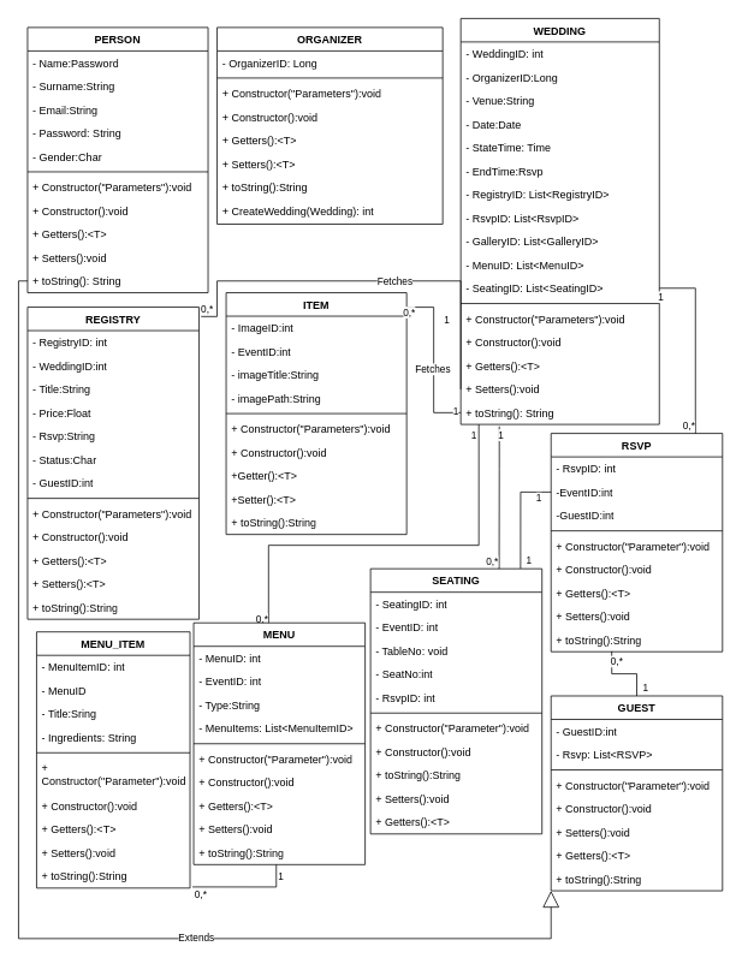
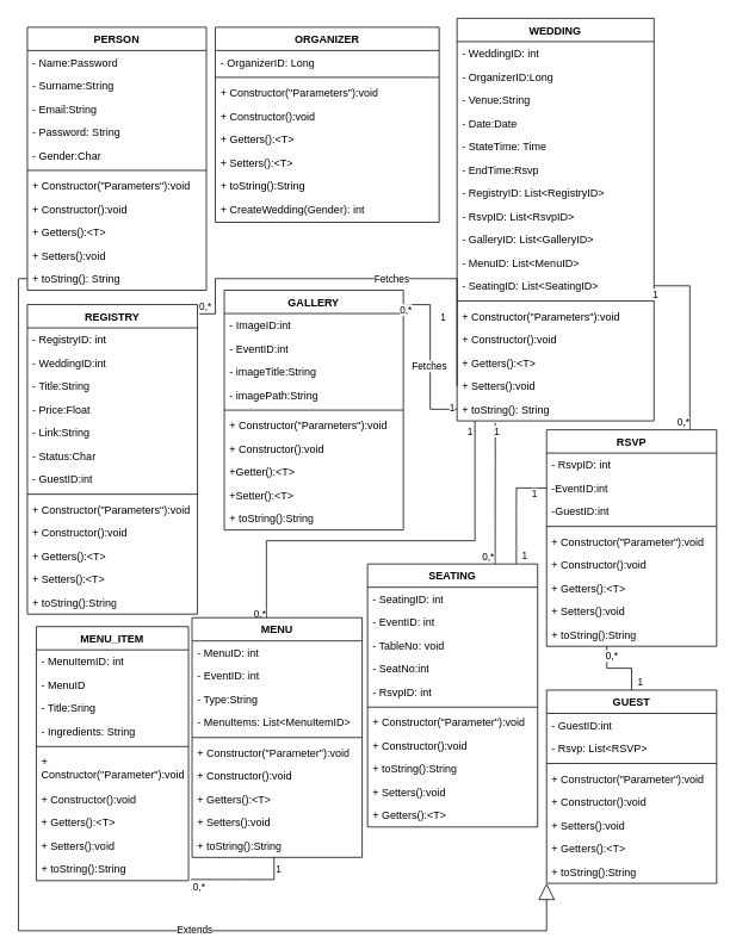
- <mxCell id="22" value="+ CreateWedding(Wedding): int" style="text;strokeColor=none;fillColor=none;align=left;verticalAlign=top;spacingLeft=4;spacingRight=4;overflow=hidden;rotatable=0;points=[[0,0.5],[1,0.5]];portConstraint=eastwest;whiteSpace=wrap;html=1;" parent="14" vertex="1"><mxGeometry y="190" width="250" height="28" as="geometry" /></mxCell>
+ <mxCell id="22" value="+ CreateWedding(Gender): int" style="text;strokeColor=none;fillColor=none;align=left;verticalAlign=top;spacingLeft=4;spacingRight=4;overflow=hidden;rotatable=0;points=[[0,0.5],[1,0.5]];portConstraint=eastwest;whiteSpace=wrap;html=1;" parent="14" vertex="1"><mxGeometry y="190" width="250" height="28" as="geometry" /></mxCell>
- <mxCell id="62" value="ITEM" style="swimlane;fontStyle=1;align=center;verticalAlign=top;childLayout=stackLayout;horizontal=1;startSize=26;horizontalStack=0;resizeParent=1;resizeParentMax=0;resizeLast=0;collapsible=1;marginBottom=0;whiteSpace=wrap;html=1;" parent="1" vertex="1"><mxGeometry x="250" y="324" width="200" height="268" as="geometry" /></mxCell>
+ <mxCell id="62" value="GALLERY" style="swimlane;fontStyle=1;align=center;verticalAlign=top;childLayout=stackLayout;horizontal=1;startSize=26;horizontalStack=0;resizeParent=1;resizeParentMax=0;resizeLast=0;collapsible=1;marginBottom=0;whiteSpace=wrap;html=1;" parent="1" vertex="1"><mxGeometry x="250" y="324" width="200" height="268" as="geometry" /></mxCell>
- <mxCell id="49" value="- Rsvp:String" style="text;strokeColor=none;fillColor=none;align=left;verticalAlign=top;spacingLeft=4;spacingRight=4;overflow=hidden;rotatable=0;points=[[0,0.5],[1,0.5]];portConstraint=eastwest;whiteSpace=wrap;html=1;" parent="44" vertex="1"><mxGeometry y="130" width="190" height="26" as="geometry" /></mxCell>
+ <mxCell id="49" value="- Link:String" style="text;strokeColor=none;fillColor=none;align=left;verticalAlign=top;spacingLeft=4;spacingRight=4;overflow=hidden;rotatable=0;points=[[0,0.5],[1,0.5]];portConstraint=eastwest;whiteSpace=wrap;html=1;" parent="44" vertex="1"><mxGeometry y="130" width="190" height="26" as="geometry" /></mxCell>
